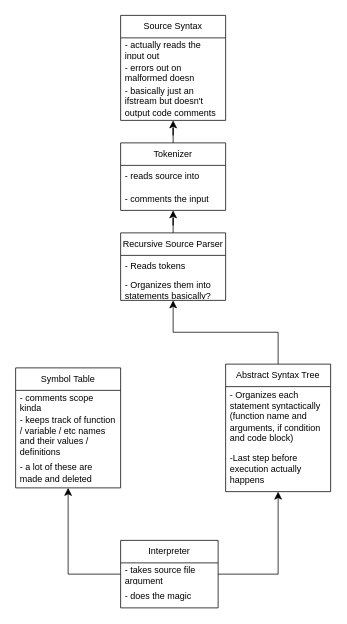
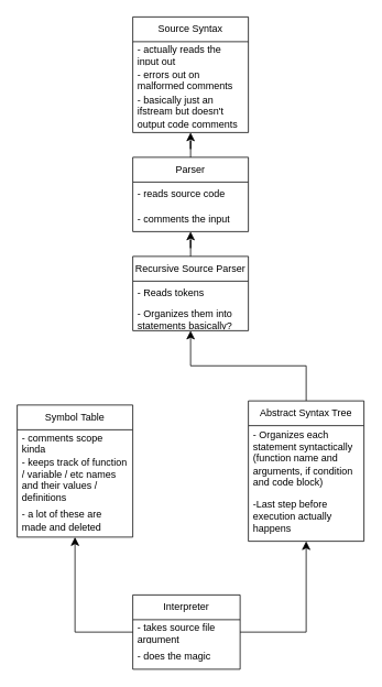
- <mxCell id="4" value="- errors out on malformed doesn" style="text;strokeColor=none;fillColor=none;align=left;verticalAlign=middle;spacingLeft=4;spacingRight=4;overflow=hidden;points=[[0,0.5],[1,0.5]];portConstraint=eastwest;rotatable=0;whiteSpace=wrap;html=1;" vertex="1" parent="2"><mxGeometry y="60" width="140" height="30" as="geometry" /></mxCell>
+ <mxCell id="4" value="- errors out on malformed comments" style="text;strokeColor=none;fillColor=none;align=left;verticalAlign=middle;spacingLeft=4;spacingRight=4;overflow=hidden;points=[[0,0.5],[1,0.5]];portConstraint=eastwest;rotatable=0;whiteSpace=wrap;html=1;" vertex="1" parent="2"><mxGeometry y="60" width="140" height="30" as="geometry" /></mxCell>
- <mxCell id="7" value="Tokenizer" style="swimlane;fontStyle=0;childLayout=stackLayout;horizontal=1;startSize=30;horizontalStack=0;resizeParent=1;resizeParentMax=0;resizeLast=0;collapsible=1;marginBottom=0;whiteSpace=wrap;html=1;" vertex="1" parent="1"><mxGeometry x="160" y="190" width="140" height="90" as="geometry" /></mxCell>
+ <mxCell id="7" value="Parser" style="swimlane;fontStyle=0;childLayout=stackLayout;horizontal=1;startSize=30;horizontalStack=0;resizeParent=1;resizeParentMax=0;resizeLast=0;collapsible=1;marginBottom=0;whiteSpace=wrap;html=1;" vertex="1" parent="1"><mxGeometry x="160" y="190" width="140" height="90" as="geometry" /></mxCell>
- <mxCell id="8" value="- reads source into" style="text;strokeColor=none;fillColor=none;align=left;verticalAlign=middle;spacingLeft=4;spacingRight=4;overflow=hidden;points=[[0,0.5],[1,0.5]];portConstraint=eastwest;rotatable=0;whiteSpace=wrap;html=1;" vertex="1" parent="7"><mxGeometry y="30" width="140" height="30" as="geometry" /></mxCell>
+ <mxCell id="8" value="- reads source code" style="text;strokeColor=none;fillColor=none;align=left;verticalAlign=middle;spacingLeft=4;spacingRight=4;overflow=hidden;points=[[0,0.5],[1,0.5]];portConstraint=eastwest;rotatable=0;whiteSpace=wrap;html=1;" vertex="1" parent="7"><mxGeometry y="30" width="140" height="30" as="geometry" /></mxCell>
